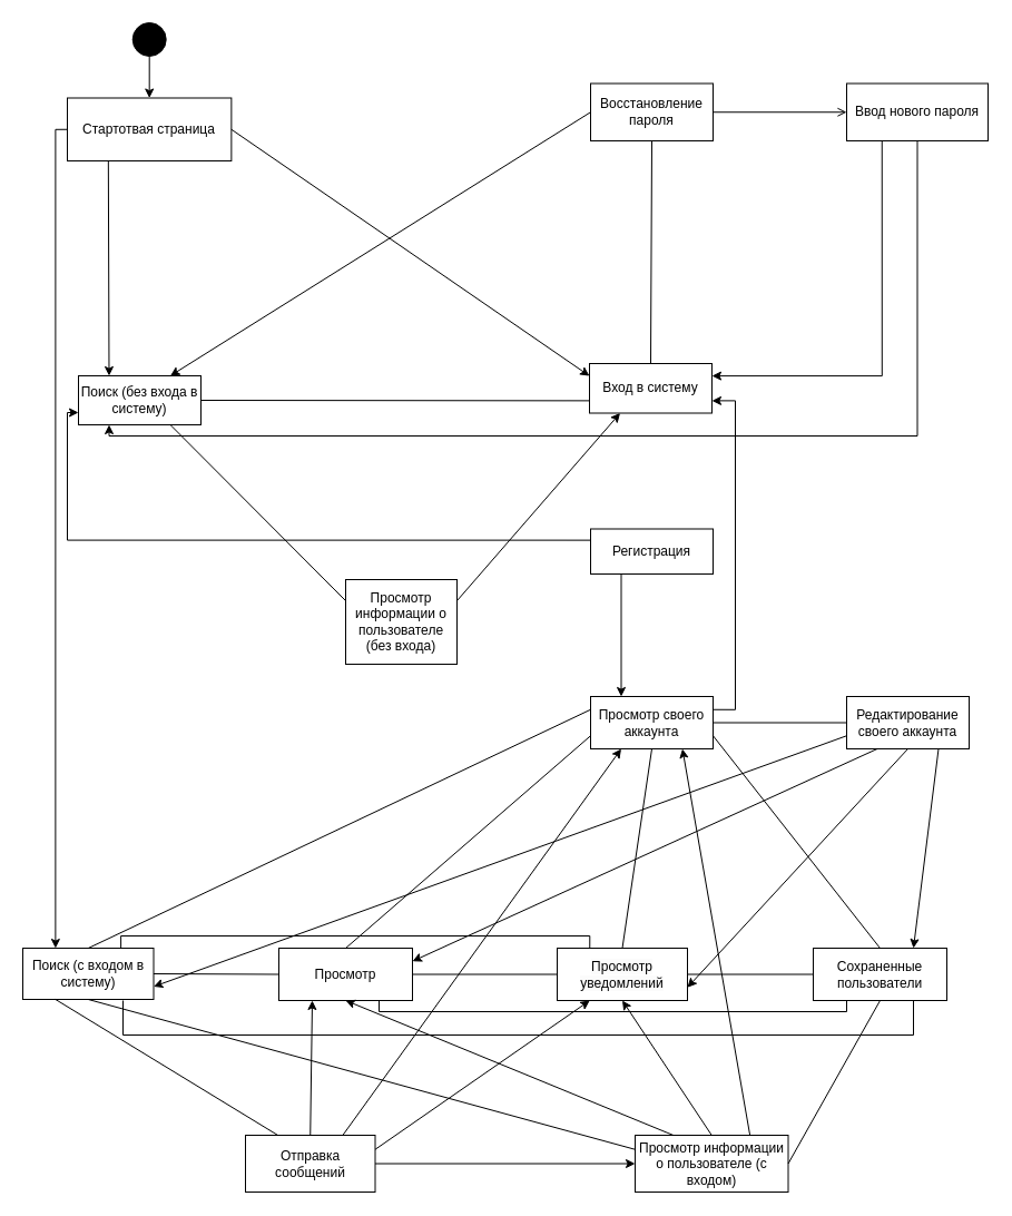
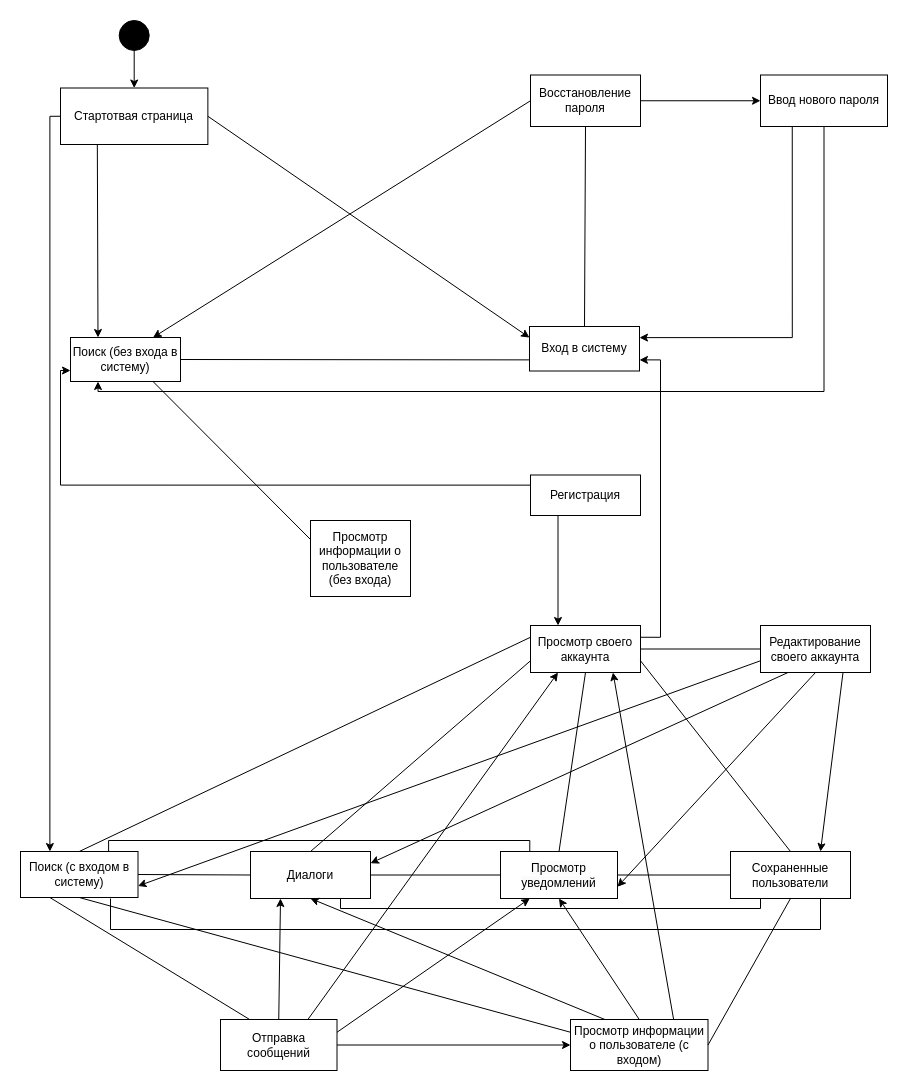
- <mxCell id="14" value="" style="endArrow=open;html=1;rounded=0;exitX=1;exitY=0.5;exitDx=0;exitDy=0;entryX=0;entryY=0.5;entryDx=0;entryDy=0;" parent="1" source="6" target="15" edge="1"><mxGeometry width="50" height="50" relative="1" as="geometry"><mxPoint x="950" y="331.5" as="sourcePoint" /><mxPoint x="950" y="195.5" as="targetPoint" /></mxGeometry></mxCell>
+ <mxCell id="14" value="" style="endArrow=classic;html=1;rounded=0;exitX=1;exitY=0.5;exitDx=0;exitDy=0;entryX=0;entryY=0.5;entryDx=0;entryDy=0;" parent="1" source="6" target="15" edge="1"><mxGeometry width="50" height="50" relative="1" as="geometry"><mxPoint x="950" y="331.5" as="sourcePoint" /><mxPoint x="950" y="195.5" as="targetPoint" /></mxGeometry></mxCell>
- <mxCell id="25" value="" style="endArrow=classic;html=1;rounded=0;exitX=1;exitY=0.25;exitDx=0;exitDy=0;entryX=0.25;entryY=1;entryDx=0;entryDy=0;" edge="1" parent="1" source="23" target="5"><mxGeometry width="50" height="50" relative="1" as="geometry"><mxPoint x="148.69" y="632.5" as="sourcePoint" /><mxPoint x="450" y="699" as="targetPoint" /></mxGeometry></mxCell>
- <mxCell id="31" value="Просмотр" style="rounded=0;whiteSpace=wrap;html=1;" vertex="1" parent="1"><mxGeometry x="250" y="851" width="120" height="47" as="geometry" /></mxCell>
+ <mxCell id="31" value="Диалоги" style="rounded=0;whiteSpace=wrap;html=1;" vertex="1" parent="1"><mxGeometry x="250" y="851" width="120" height="47" as="geometry" /></mxCell>
